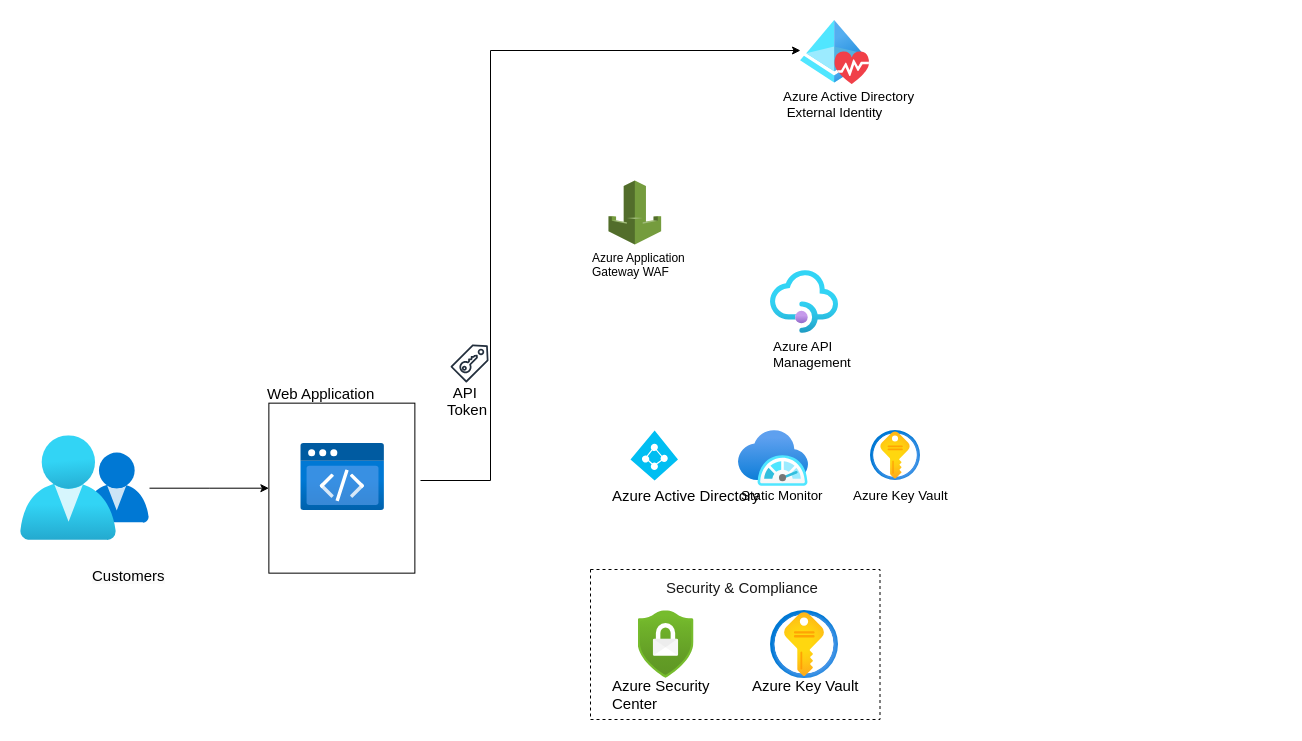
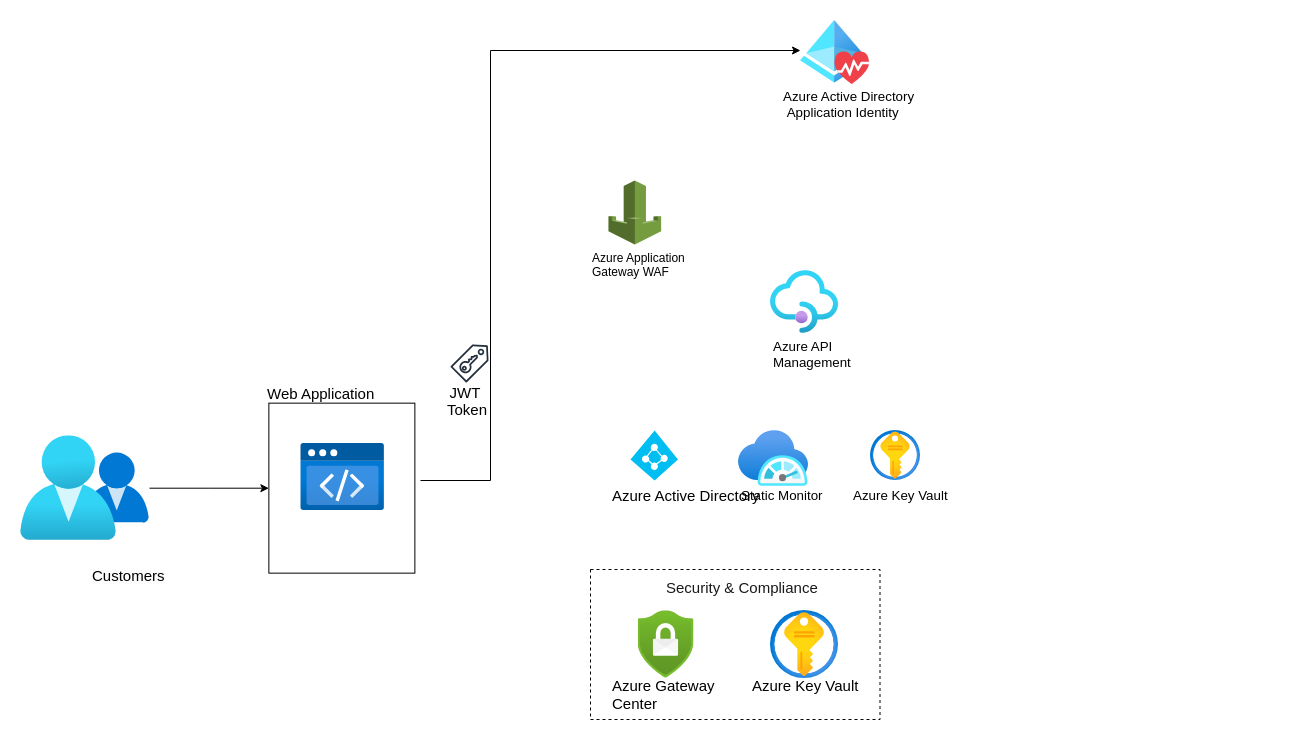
- <mxCell id="23" value="&lt;table border=&quot;0&quot; cellpadding=&quot;0&quot; cellspacing=&quot;0&quot; width=&quot;400&quot; style=&quot;caret-color: rgb(0, 0, 0); color: rgb(0, 0, 0); font-style: normal; font-variant-caps: normal; font-weight: 400; letter-spacing: normal; text-align: start; text-transform: none; word-spacing: 0px; -webkit-text-stroke-width: 0px; text-decoration: none; border-collapse: collapse; width: 300pt;&quot;&gt;&lt;colgroup&gt;&lt;col width=&quot;400&quot; style=&quot;width: 300pt;&quot;&gt;&lt;/colgroup&gt;&lt;tbody&gt;&lt;tr height=&quot;20&quot; style=&quot;height: 15pt;&quot;&gt;&lt;td height=&quot;20&quot; class=&quot;xl65&quot; width=&quot;400&quot; data-sheets-value=&quot;{&amp;quot;1&amp;quot;:2,&amp;quot;2&amp;quot;:&amp;quot;Azure Active Directory External Identity&amp;quot;}&quot; style=&quot;padding: 2px 1px; color: black; font-size: 10pt; font-weight: 400; font-style: normal; text-decoration: none; font-family: Arial, sans-serif; vertical-align: bottom; border: medium; height: 15pt; width: 300pt; overflow: hidden;&quot;&gt;Azure Active Directory&lt;br&gt;&amp;nbsp;External Identity&lt;/td&gt;&lt;/tr&gt;&lt;/tbody&gt;&lt;/table&gt;" style="text;whiteSpace=wrap;html=1;" vertex="1" parent="1"><mxGeometry x="780" y="80" width="140" height="50" as="geometry" /></mxCell>
+ <mxCell id="23" value="&lt;table border=&quot;0&quot; cellpadding=&quot;0&quot; cellspacing=&quot;0&quot; width=&quot;400&quot; style=&quot;caret-color: rgb(0, 0, 0); color: rgb(0, 0, 0); font-style: normal; font-variant-caps: normal; font-weight: 400; letter-spacing: normal; text-align: start; text-transform: none; word-spacing: 0px; -webkit-text-stroke-width: 0px; text-decoration: none; border-collapse: collapse; width: 300pt;&quot;&gt;&lt;colgroup&gt;&lt;col width=&quot;400&quot; style=&quot;width: 300pt;&quot;&gt;&lt;/colgroup&gt;&lt;tbody&gt;&lt;tr height=&quot;20&quot; style=&quot;height: 15pt;&quot;&gt;&lt;td height=&quot;20&quot; class=&quot;xl65&quot; width=&quot;400&quot; data-sheets-value=&quot;{&amp;quot;1&amp;quot;:2,&amp;quot;2&amp;quot;:&amp;quot;Azure Active Directory External Identity&amp;quot;}&quot; style=&quot;padding: 2px 1px; color: black; font-size: 10pt; font-weight: 400; font-style: normal; text-decoration: none; font-family: Arial, sans-serif; vertical-align: bottom; border: medium; height: 15pt; width: 300pt; overflow: hidden;&quot;&gt;Azure Active Directory&lt;br&gt;&amp;nbsp;Application Identity&lt;/td&gt;&lt;/tr&gt;&lt;/tbody&gt;&lt;/table&gt;" style="text;whiteSpace=wrap;html=1;" vertex="1" parent="1"><mxGeometry x="780" y="80" width="140" height="50" as="geometry" /></mxCell>
- <mxCell id="28" value="&lt;p align=&quot;center&quot; style=&quot;caret-color: rgb(0, 0, 0); color: rgb(0, 0, 0); font-style: normal; font-variant-caps: normal; font-weight: 400; letter-spacing: normal; text-indent: 0px; text-transform: none; word-spacing: 0px; -webkit-text-stroke-width: 0px; text-decoration: none; margin: 0px; line-height: 16px;&quot;&gt;&lt;span style=&quot;font-family: Arial; color: rgb(0, 0, 0);&quot;&gt;&lt;font style=&quot;font-size: 15px;&quot;&gt;API&amp;nbsp;&lt;/font&gt;&lt;/span&gt;&lt;/p&gt;&lt;p align=&quot;center&quot; style=&quot;caret-color: rgb(0, 0, 0); color: rgb(0, 0, 0); font-style: normal; font-variant-caps: normal; font-weight: 400; letter-spacing: normal; text-indent: 0px; text-transform: none; word-spacing: 0px; -webkit-text-stroke-width: 0px; text-decoration: none; margin: 0px; line-height: 16px;&quot;&gt;&lt;span style=&quot;font-family: Arial; color: rgb(0, 0, 0);&quot;&gt;&lt;font style=&quot;font-size: 15px;&quot;&gt;Token&lt;/font&gt;&lt;/span&gt;&lt;/p&gt;" style="text;whiteSpace=wrap;html=1;" vertex="1" parent="1"><mxGeometry x="445" y="378" width="140" height="40" as="geometry" /></mxCell>
+ <mxCell id="28" value="&lt;p align=&quot;center&quot; style=&quot;caret-color: rgb(0, 0, 0); color: rgb(0, 0, 0); font-style: normal; font-variant-caps: normal; font-weight: 400; letter-spacing: normal; text-indent: 0px; text-transform: none; word-spacing: 0px; -webkit-text-stroke-width: 0px; text-decoration: none; margin: 0px; line-height: 16px;&quot;&gt;&lt;span style=&quot;font-family: Arial; color: rgb(0, 0, 0);&quot;&gt;&lt;font style=&quot;font-size: 15px;&quot;&gt;JWT&amp;nbsp;&lt;/font&gt;&lt;/span&gt;&lt;/p&gt;&lt;p align=&quot;center&quot; style=&quot;caret-color: rgb(0, 0, 0); color: rgb(0, 0, 0); font-style: normal; font-variant-caps: normal; font-weight: 400; letter-spacing: normal; text-indent: 0px; text-transform: none; word-spacing: 0px; -webkit-text-stroke-width: 0px; text-decoration: none; margin: 0px; line-height: 16px;&quot;&gt;&lt;span style=&quot;font-family: Arial; color: rgb(0, 0, 0);&quot;&gt;&lt;font style=&quot;font-size: 15px;&quot;&gt;Token&lt;/font&gt;&lt;/span&gt;&lt;/p&gt;" style="text;whiteSpace=wrap;html=1;" vertex="1" parent="1"><mxGeometry x="445" y="378" width="140" height="40" as="geometry" /></mxCell>
- <mxCell id="9" value="Azure Security &#10;Center" style="text;whiteSpace=wrap;fontSize=15;" parent="1" vertex="1"><mxGeometry x="610" y="670" width="150" height="40" as="geometry" /></mxCell>
+ <mxCell id="9" value="Azure Gateway &#10;Center" style="text;whiteSpace=wrap;fontSize=15;" parent="1" vertex="1"><mxGeometry x="610" y="670" width="150" height="40" as="geometry" /></mxCell>
